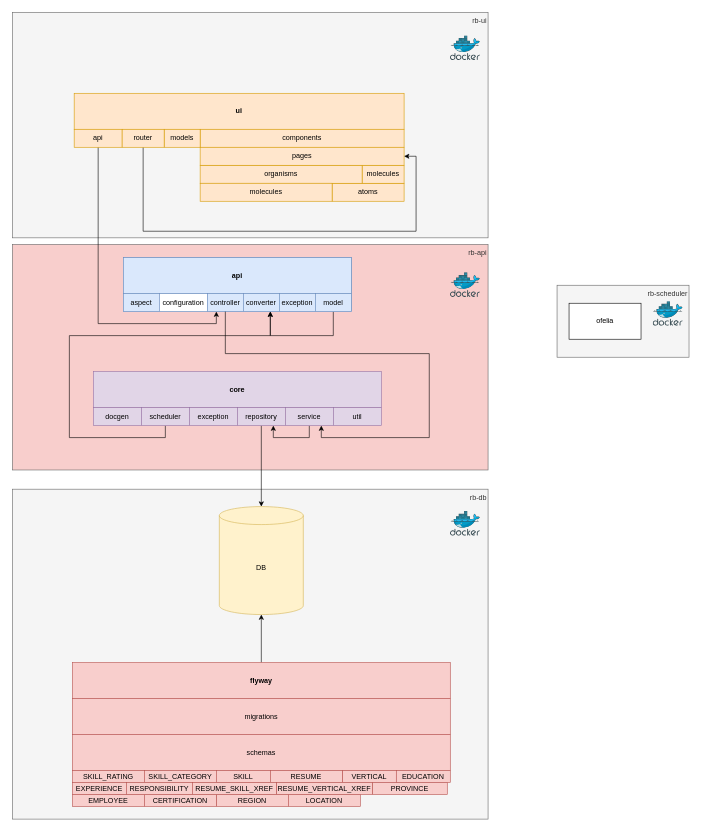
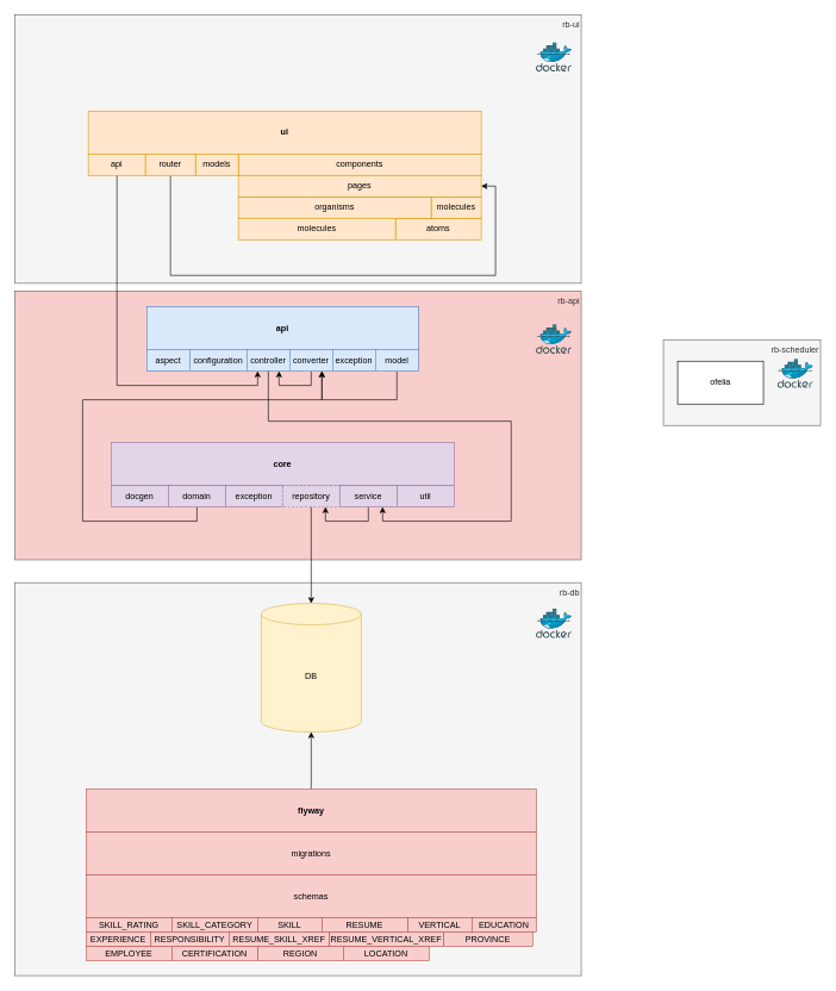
- <mxCell id="18" value="configuration" style="rounded=0;whiteSpace=wrap;html=1;fillColor=#ffffff;strokeColor=#6c8ebf;" parent="15" vertex="1"><mxGeometry x="60" y="60" width="80" height="30" as="geometry" /></mxCell>
+ <mxCell id="18" value="configuration" style="rounded=0;whiteSpace=wrap;html=1;fillColor=#dae8fc;strokeColor=#6c8ebf;" parent="15" vertex="1"><mxGeometry x="60" y="60" width="80" height="30" as="geometry" /></mxCell>
+ <mxCell id="20" style="edgeStyle=orthogonalEdgeStyle;rounded=0;orthogonalLoop=1;jettySize=auto;html=1;exitX=0.5;exitY=1;exitDx=0;exitDy=0;entryX=0.75;entryY=1;entryDx=0;entryDy=0;" parent="15" source="21" target="19" edge="1"><mxGeometry relative="1" as="geometry" /></mxCell>
- <mxCell id="8" value="scheduler" style="rounded=0;whiteSpace=wrap;html=1;flipH=0;flipV=0;fillColor=#e1d5e7;strokeColor=#9673a6;" parent="1" vertex="1"><mxGeometry x="235" y="679" width="80" height="30" as="geometry" /></mxCell>
+ <mxCell id="8" value="domain" style="rounded=0;whiteSpace=wrap;html=1;flipH=0;flipV=0;fillColor=#e1d5e7;strokeColor=#9673a6;" parent="1" vertex="1"><mxGeometry x="235" y="679" width="80" height="30" as="geometry" /></mxCell>
- <mxCell id="11" value="repository" style="rounded=0;whiteSpace=wrap;html=1;flipH=0;flipV=0;fillColor=#e1d5e7;strokeColor=#9673a6;" parent="1" vertex="1"><mxGeometry x="395" y="679" width="80" height="30" as="geometry" /></mxCell>
+ <mxCell id="11" value="repository" style="rounded=0;whiteSpace=wrap;html=1;flipH=0;flipV=0;fillColor=#e1d5e7;strokeColor=#9673a6;dashed=1;" parent="1" vertex="1"><mxGeometry x="395" y="679" width="80" height="30" as="geometry" /></mxCell>
